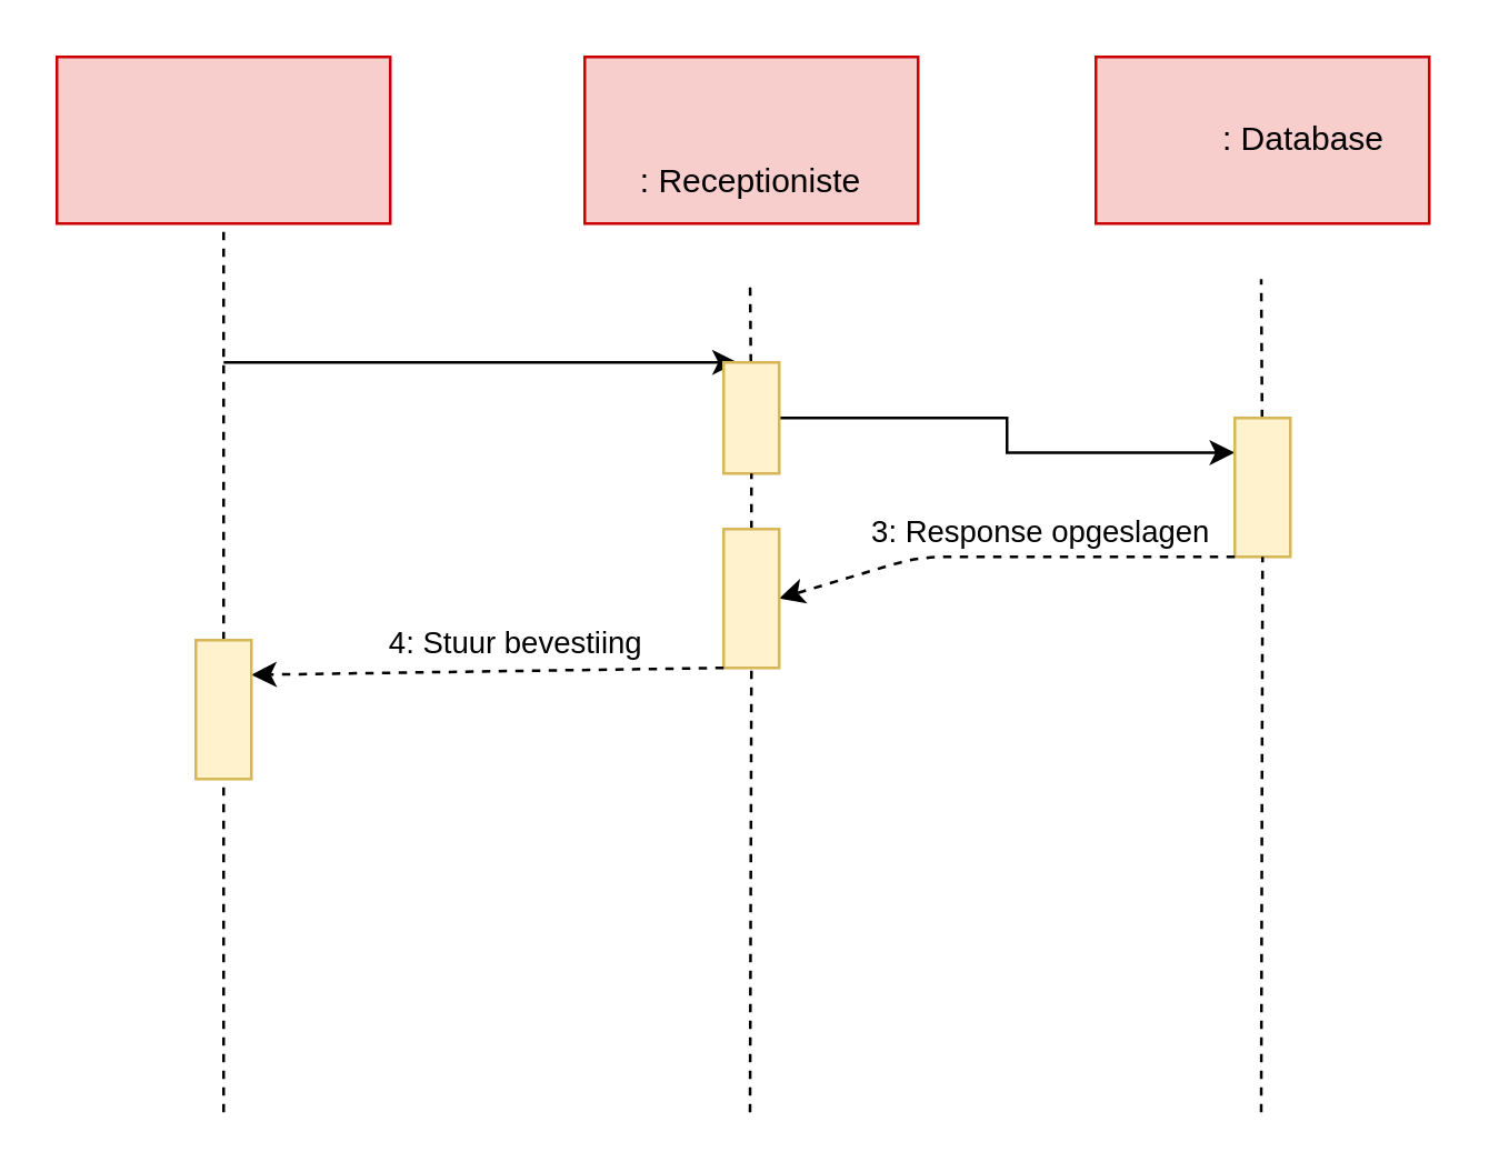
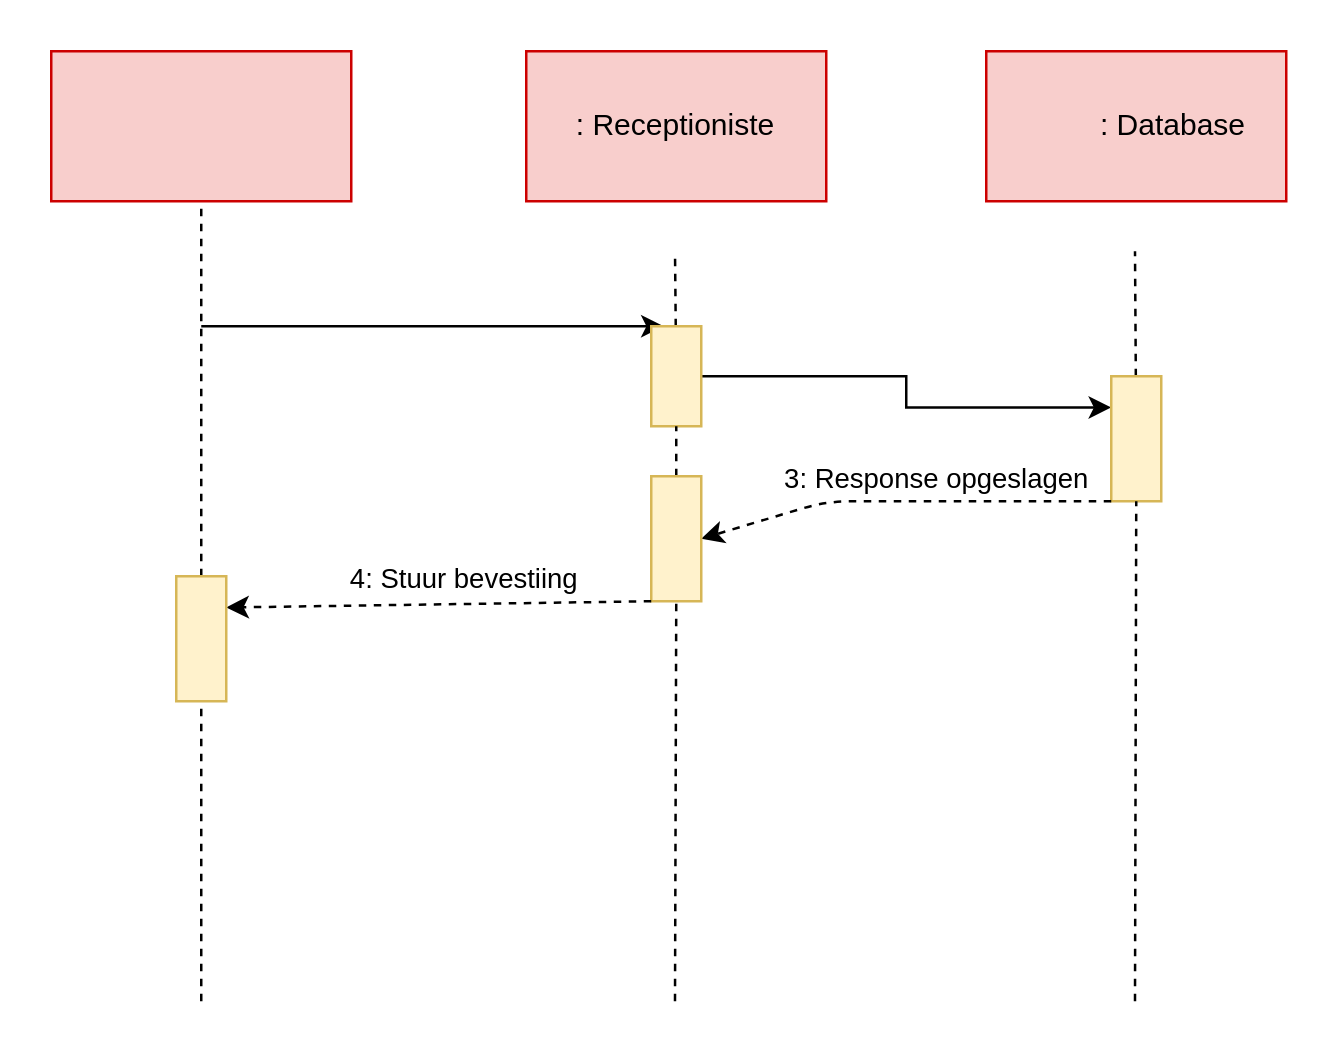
- <mxCell id="9" value=": Receptioniste" style="text;html=1;strokeColor=none;fillColor=none;align=center;verticalAlign=middle;whiteSpace=wrap;rounded=0;" vertex="1" parent="1"><mxGeometry x="215" y="55" width="110" height="20" as="geometry" /></mxCell>
+ <mxCell id="9" value=": Receptioniste" style="text;html=1;strokeColor=none;fillColor=none;align=center;verticalAlign=middle;whiteSpace=wrap;rounded=0;" vertex="1" parent="1"><mxGeometry x="215" y="40" width="110" height="20" as="geometry" /></mxCell>
